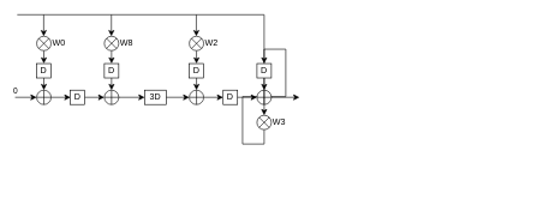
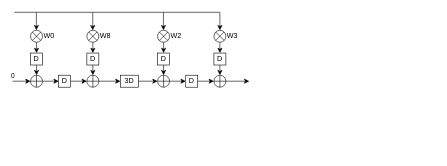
- <mxCell id="21" value="W3" style="verticalLabelPosition=middle;verticalAlign=middle;html=1;shape=mxgraph.flowchart.or;labelPosition=right;align=left;" parent="1" vertex="1"><mxGeometry x="356" y="160" width="20" height="20" as="geometry" /></mxCell>
+ <mxCell id="21" value="W3" style="verticalLabelPosition=middle;verticalAlign=middle;html=1;shape=mxgraph.flowchart.or;labelPosition=right;align=left;" parent="1" vertex="1"><mxGeometry x="356" y="50" width="20" height="20" as="geometry" /></mxCell>
